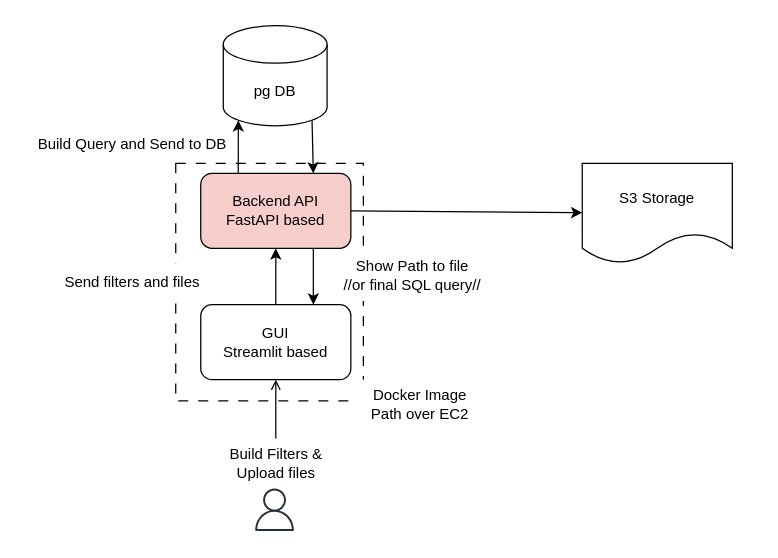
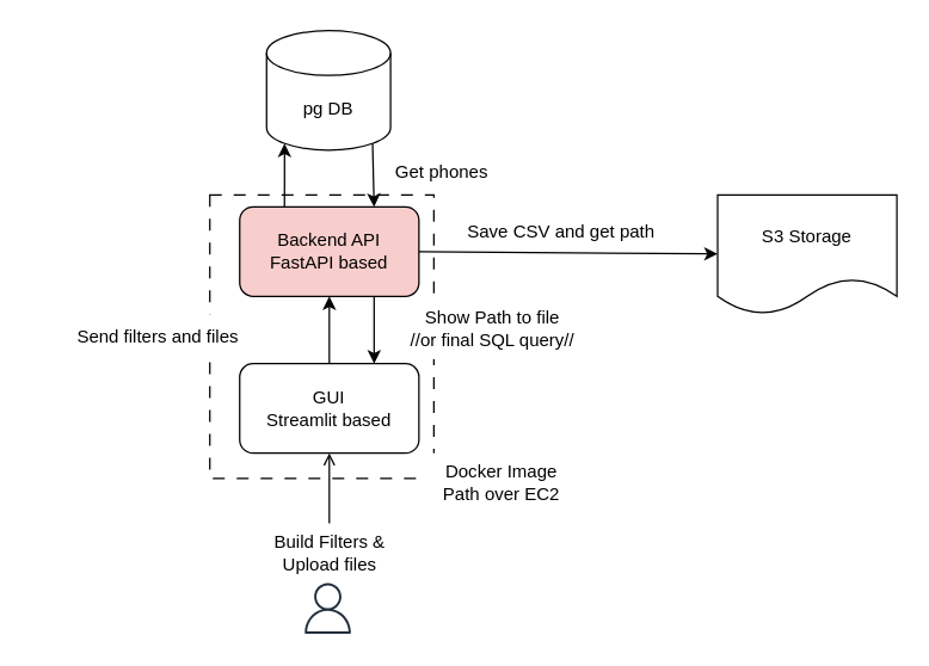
- <mxCell id="14" value="Build Query and Send to DB" style="text;html=1;align=center;verticalAlign=middle;resizable=0;points=[];autosize=1;strokeColor=none;fillColor=none;" vertex="1" parent="1"><mxGeometry x="20" y="100" width="170" height="30" as="geometry" /></mxCell>
+ <mxCell id="16" value="Get phones" style="text;html=1;align=center;verticalAlign=middle;resizable=0;points=[];autosize=1;strokeColor=none;fillColor=none;" vertex="1" parent="1"><mxGeometry x="250" y="100" width="90" height="30" as="geometry" /></mxCell>
+ <mxCell id="17" value="Save CSV and get path" style="text;html=1;align=center;verticalAlign=middle;resizable=0;points=[];autosize=1;strokeColor=none;fillColor=none;" vertex="1" parent="1"><mxGeometry x="300" y="140" width="150" height="30" as="geometry" /></mxCell>
- <mxCell id="15" value="S3 Storage" style="shape=document;whiteSpace=wrap;html=1;boundedLbl=1;" vertex="1" parent="1"><mxGeometry x="465" y="130" width="120" height="80" as="geometry" /></mxCell>
+ <mxCell id="15" value="S3 Storage" style="shape=document;whiteSpace=wrap;html=1;boundedLbl=1;" vertex="1" parent="1"><mxGeometry x="480" y="130" width="120" height="80" as="geometry" /></mxCell>
